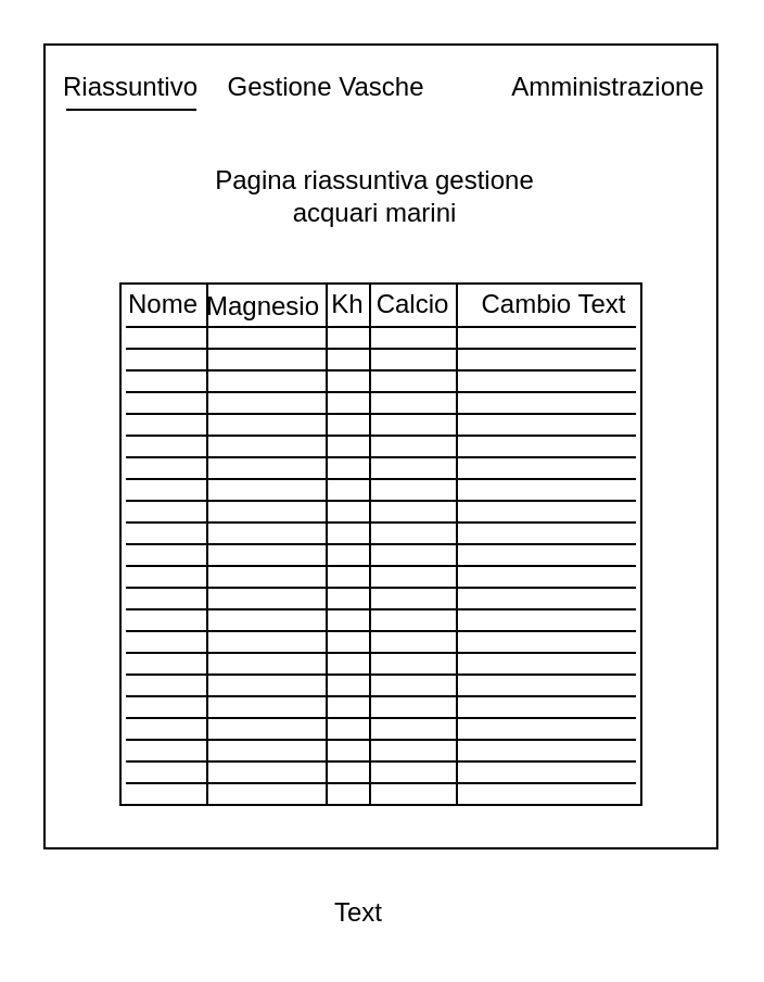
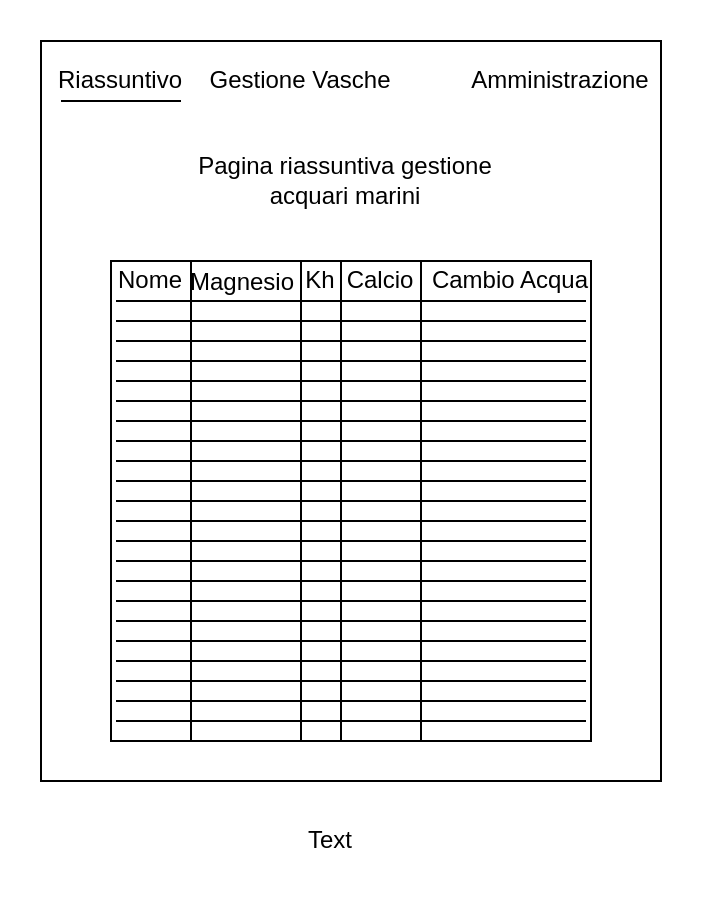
- <mxCell id="40" value="Cambio Text" style="text;html=1;strokeColor=none;fillColor=none;align=center;verticalAlign=middle;whiteSpace=wrap;rounded=0;" vertex="1" parent="1"><mxGeometry x="210" y="137.5" width="90" height="5" as="geometry" /></mxCell>
+ <mxCell id="40" value="Cambio Acqua" style="text;html=1;strokeColor=none;fillColor=none;align=center;verticalAlign=middle;whiteSpace=wrap;rounded=0;" vertex="1" parent="1"><mxGeometry x="210" y="137.5" width="90" height="5" as="geometry" /></mxCell>
